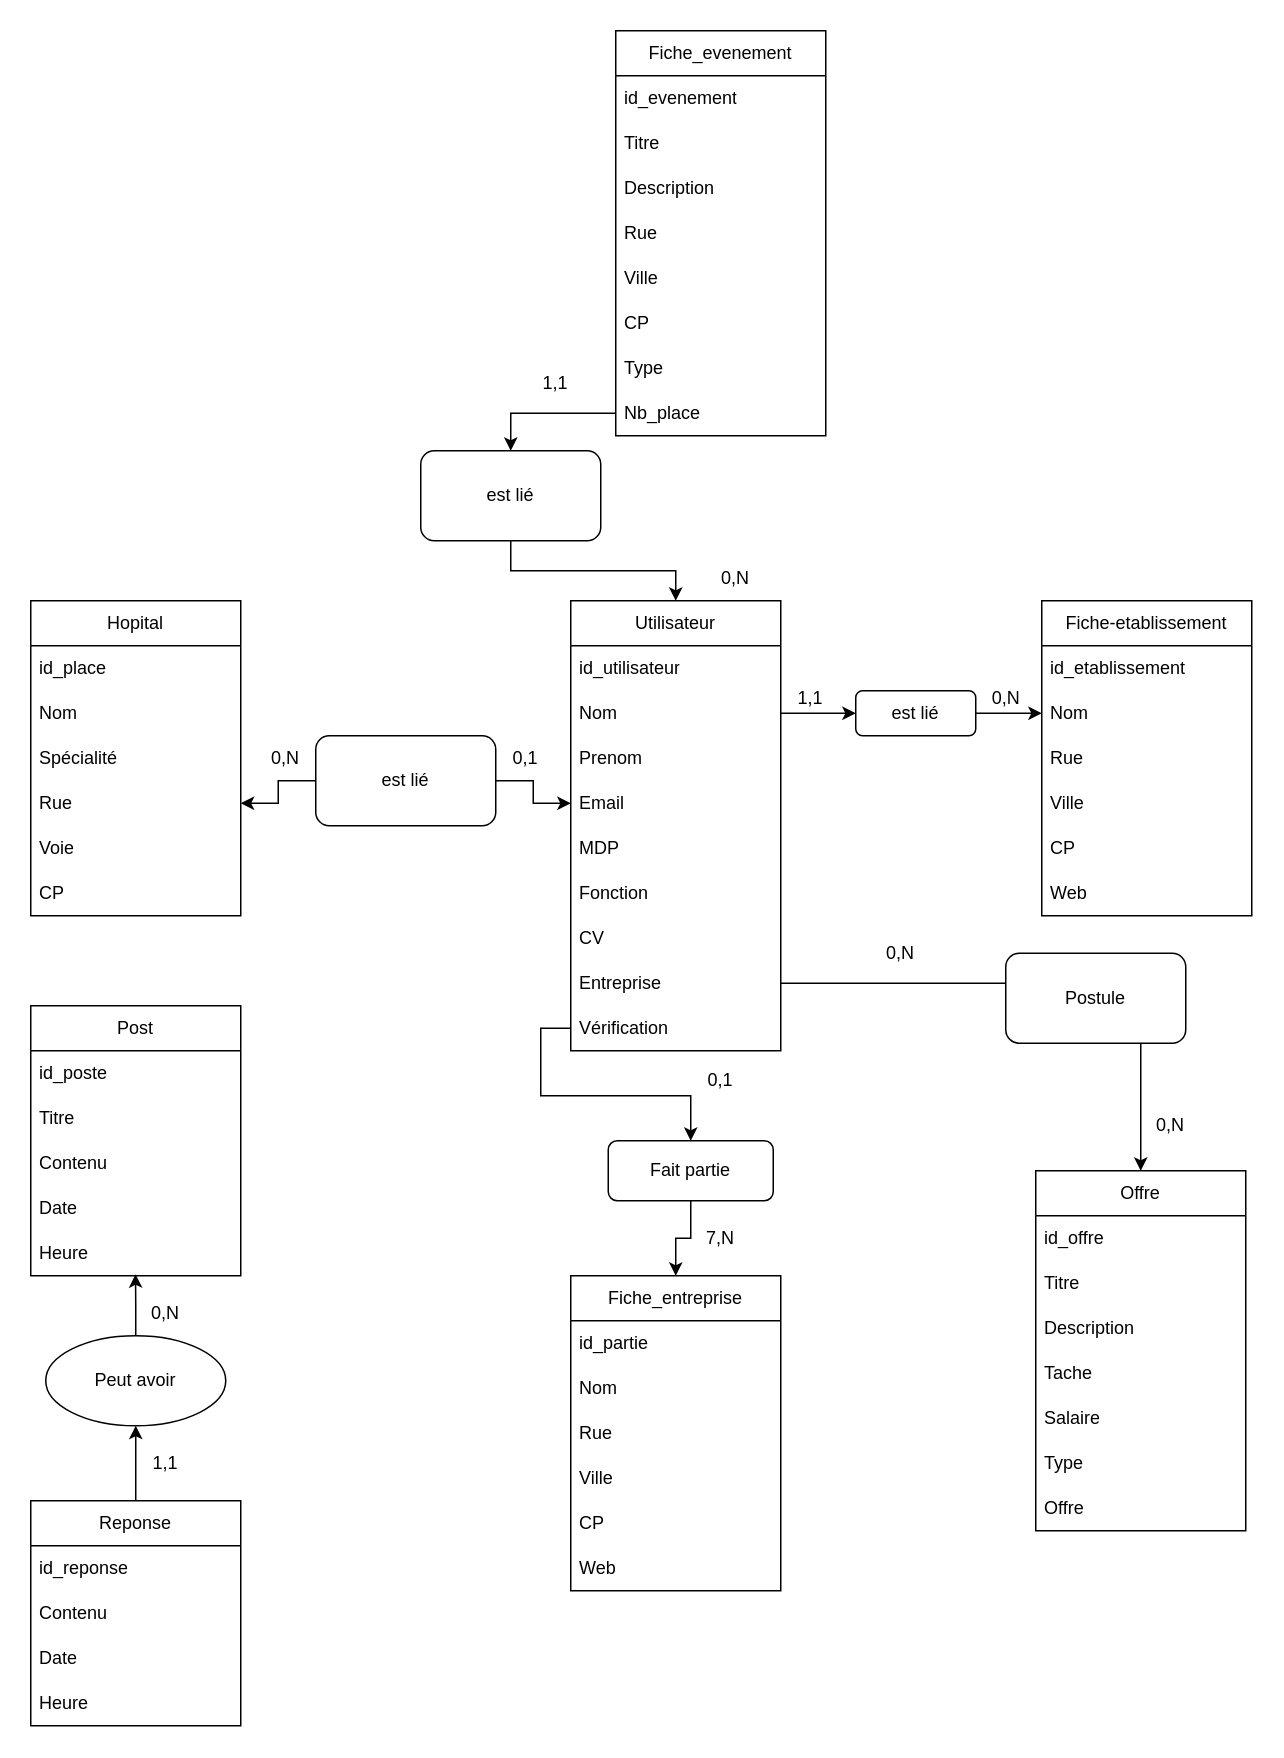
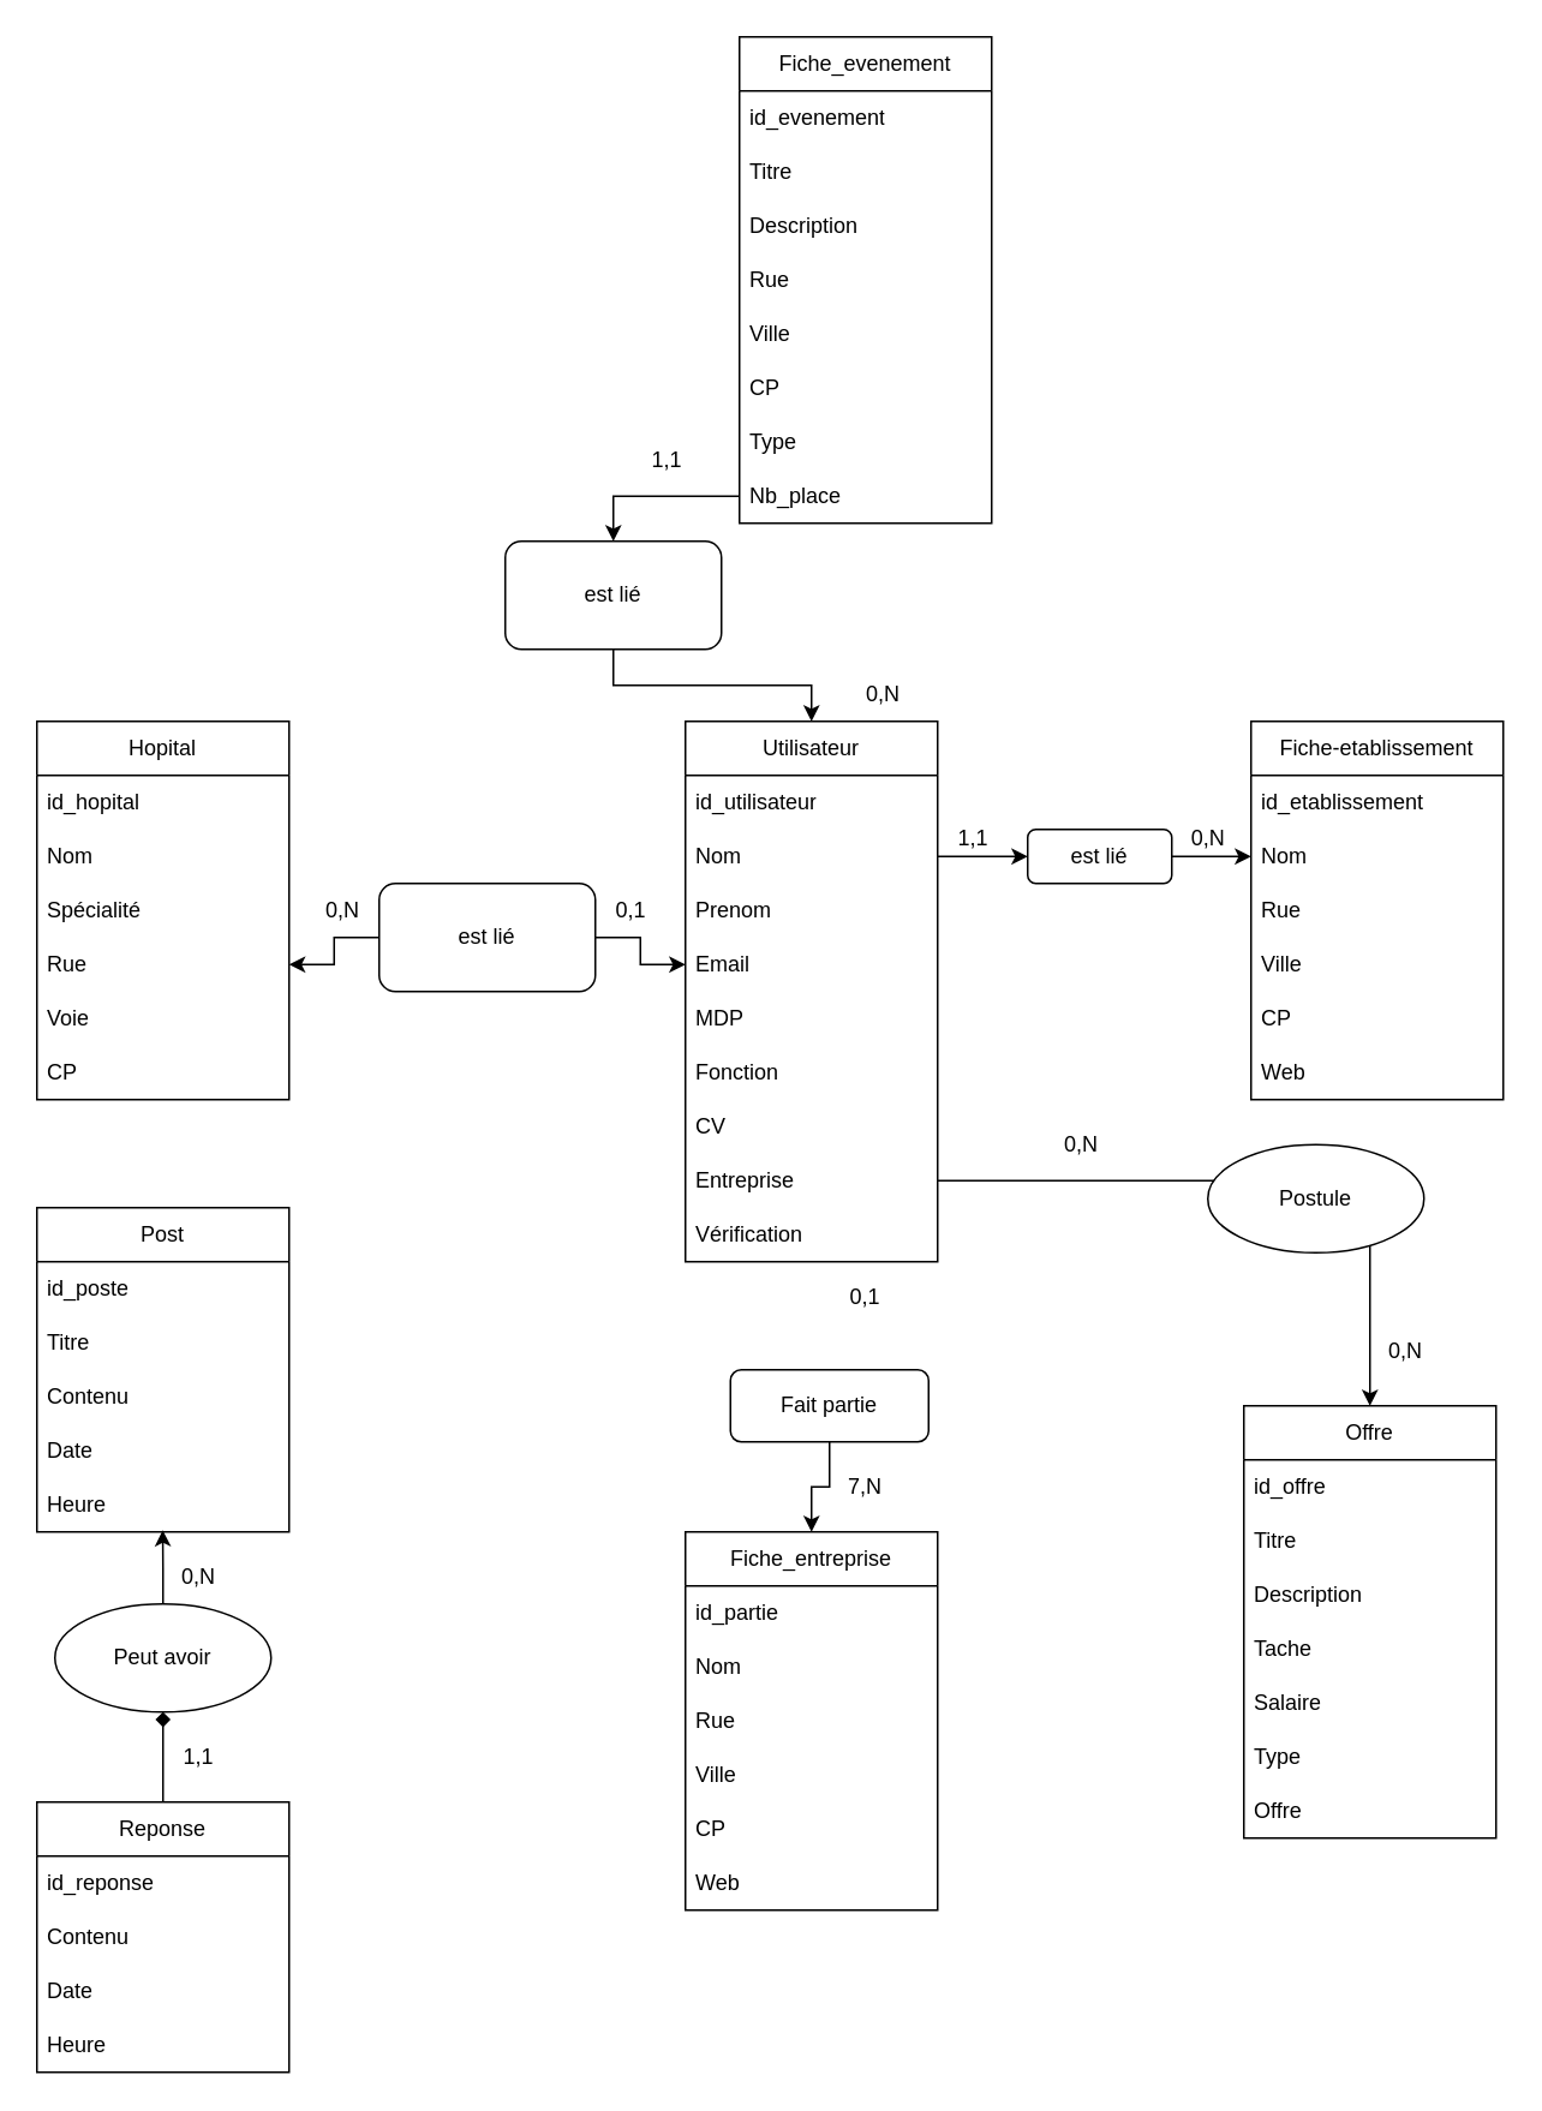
- <mxCell id="13" value="id_place" style="text;strokeColor=none;fillColor=none;align=left;verticalAlign=middle;spacingLeft=4;spacingRight=4;overflow=hidden;points=[[0,0.5],[1,0.5]];portConstraint=eastwest;rotatable=0;whiteSpace=wrap;html=1;" parent="12" vertex="1"><mxGeometry y="30" width="140" height="30" as="geometry" /></mxCell>
+ <mxCell id="13" value="id_hopital" style="text;strokeColor=none;fillColor=none;align=left;verticalAlign=middle;spacingLeft=4;spacingRight=4;overflow=hidden;points=[[0,0.5],[1,0.5]];portConstraint=eastwest;rotatable=0;whiteSpace=wrap;html=1;" parent="12" vertex="1"><mxGeometry y="30" width="140" height="30" as="geometry" /></mxCell>
- <mxCell id="74" value="Postule" style="rounded=1;whiteSpace=wrap;html=1;" vertex="1" parent="1"><mxGeometry x="670" y="635" width="120" height="60" as="geometry" /></mxCell>
+ <mxCell id="74" value="Postule" style="ellipse;whiteSpace=wrap;html=1;" vertex="1" parent="1"><mxGeometry x="670" y="635" width="120" height="60" as="geometry" /></mxCell>
- <mxCell id="83" style="edgeStyle=orthogonalEdgeStyle;rounded=0;orthogonalLoop=1;jettySize=auto;html=1;exitX=0;exitY=0.5;exitDx=0;exitDy=0;entryX=0.5;entryY=0;entryDx=0;entryDy=0;" edge="1" parent="1" source="11" target="82"><mxGeometry relative="1" as="geometry" /></mxCell>
- <mxCell id="56" style="edgeStyle=orthogonalEdgeStyle;rounded=0;orthogonalLoop=1;jettySize=auto;html=1;exitX=0.5;exitY=0;exitDx=0;exitDy=0;entryX=0.5;entryY=1;entryDx=0;entryDy=0;" edge="1" parent="1" source="57" target="77"><mxGeometry relative="1" as="geometry" /></mxCell>
+ <mxCell id="56" style="edgeStyle=orthogonalEdgeStyle;rounded=0;orthogonalLoop=1;jettySize=auto;html=1;exitX=0.5;exitY=0;exitDx=0;exitDy=0;entryX=0.5;entryY=1;entryDx=0;entryDy=0;endArrow=diamond;" edge="1" parent="1" source="57" target="77"><mxGeometry relative="1" as="geometry" /></mxCell>
